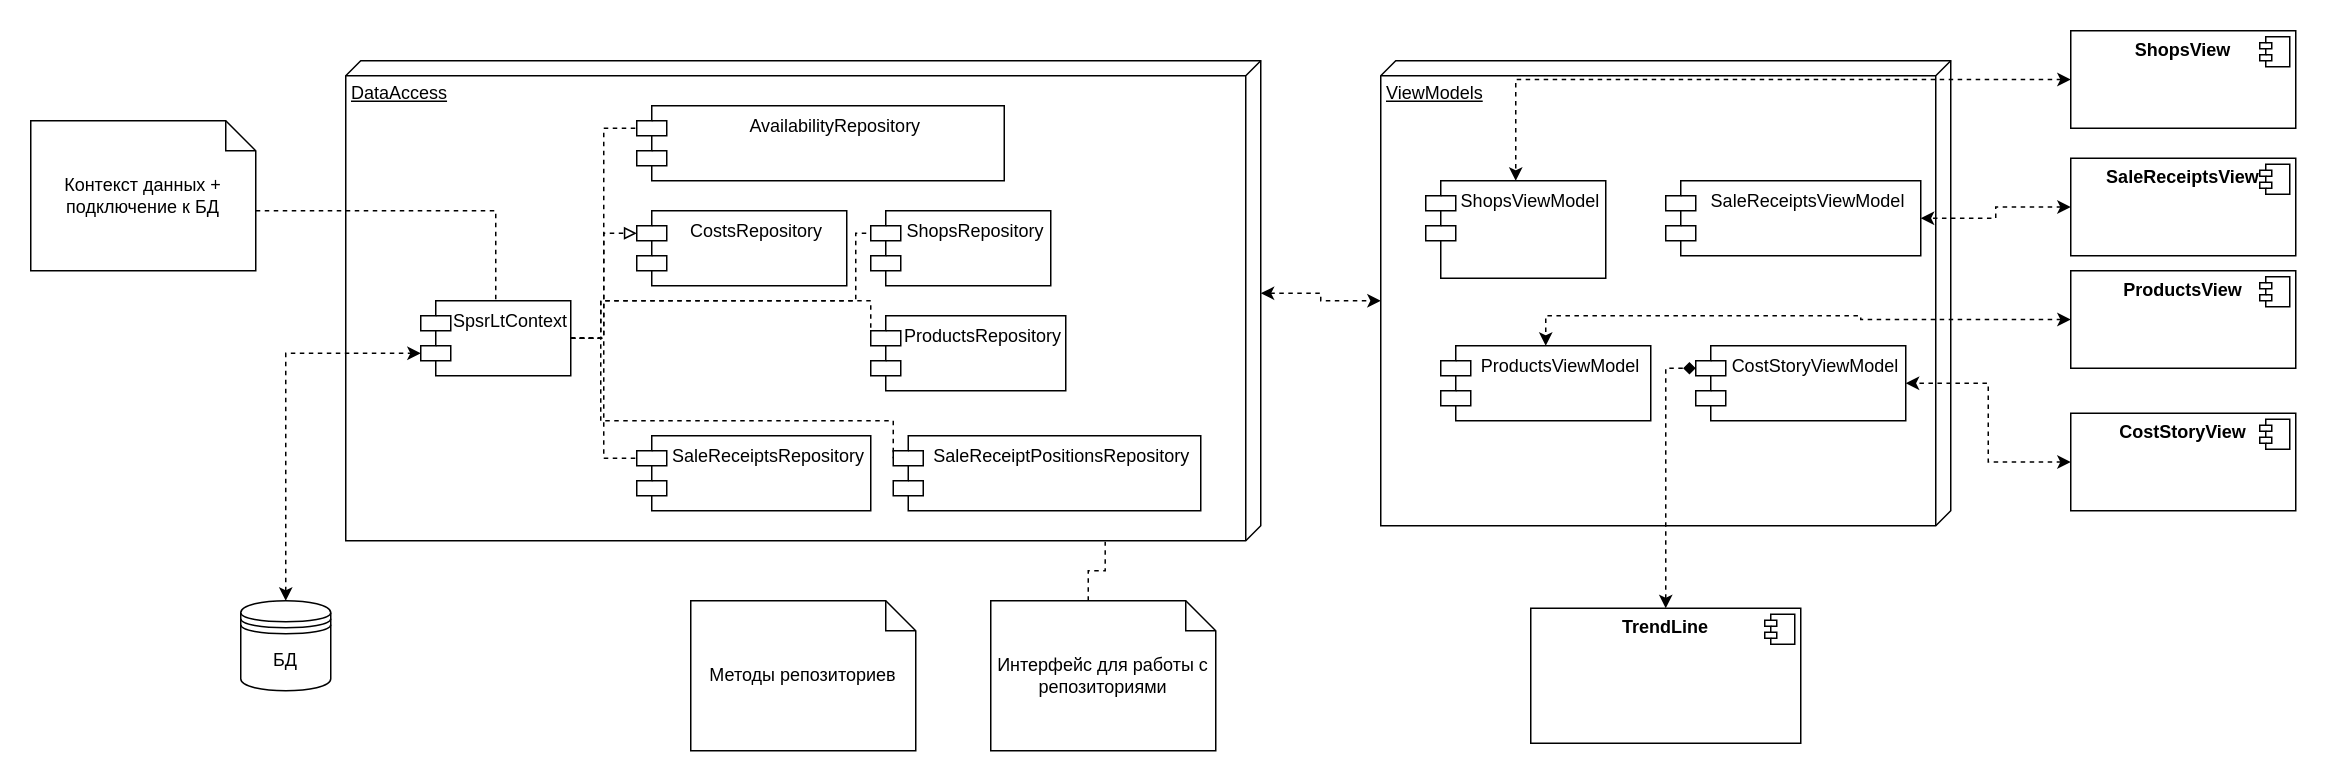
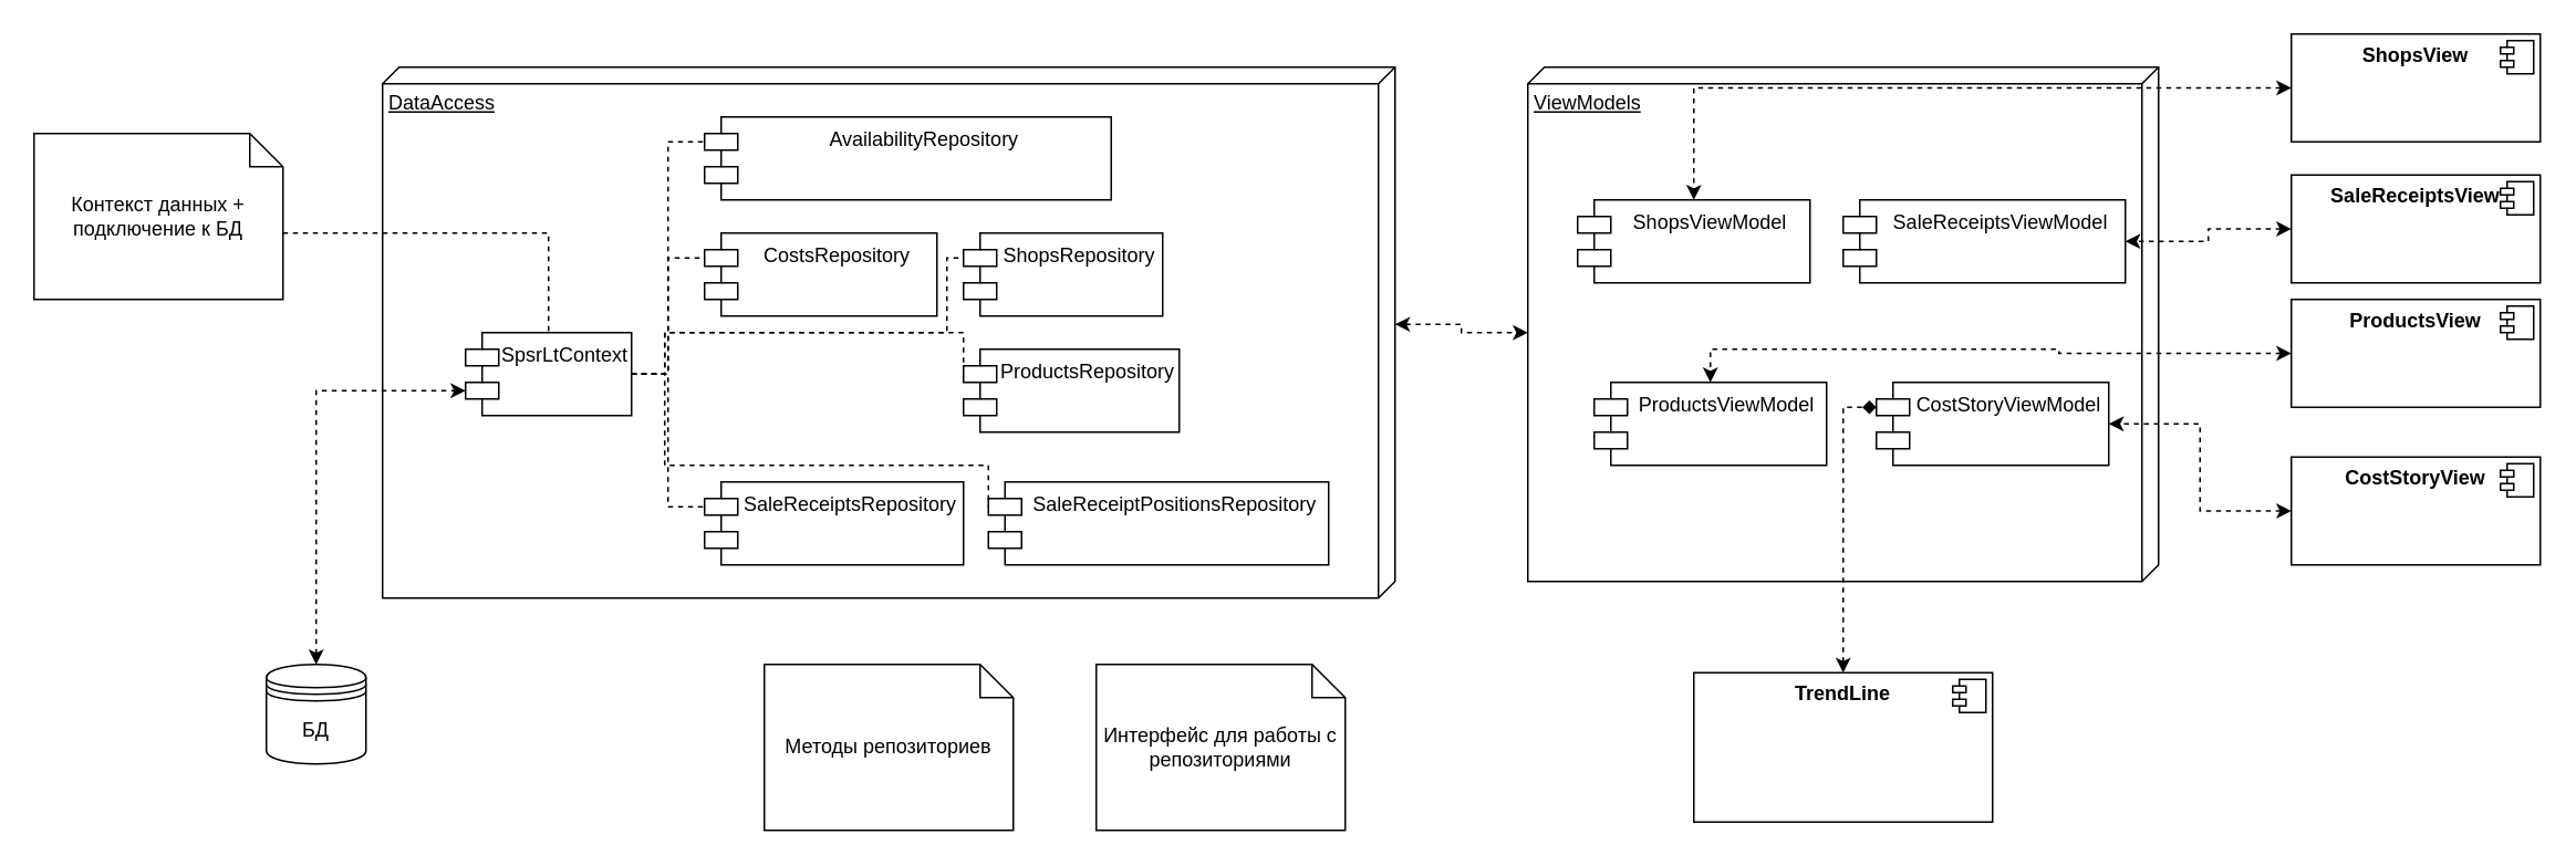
- <mxCell id="23" value="ShopsViewModel" style="shape=module;align=left;spacingLeft=20;align=center;verticalAlign=top;" vertex="1" parent="1"><mxGeometry x="950" y="120" width="120" height="65" as="geometry" /></mxCell>
+ <mxCell id="23" value="ShopsViewModel" style="shape=module;align=left;spacingLeft=20;align=center;verticalAlign=top;" vertex="1" parent="1"><mxGeometry x="950" y="120" width="140" height="50" as="geometry" /></mxCell>
- <mxCell id="7" style="edgeStyle=orthogonalEdgeStyle;rounded=0;orthogonalLoop=1;jettySize=auto;html=1;exitX=1;exitY=0.5;exitDx=0;exitDy=0;entryX=0;entryY=0;entryDx=0;entryDy=15;entryPerimeter=0;dashed=1;startArrow=none;startFill=0;endArrow=block;endFill=0;" edge="1" parent="1" source="12" target="16"><mxGeometry relative="1" as="geometry" /></mxCell>
+ <mxCell id="7" style="edgeStyle=orthogonalEdgeStyle;rounded=0;orthogonalLoop=1;jettySize=auto;html=1;exitX=1;exitY=0.5;exitDx=0;exitDy=0;entryX=0;entryY=0;entryDx=0;entryDy=15;entryPerimeter=0;dashed=1;startArrow=none;startFill=0;endArrow=none;endFill=0;" edge="1" parent="1" source="12" target="16"><mxGeometry relative="1" as="geometry" /></mxCell>
- <mxCell id="42" style="edgeStyle=orthogonalEdgeStyle;rounded=0;orthogonalLoop=1;jettySize=auto;html=1;exitX=0;exitY=0;exitDx=65;exitDy=0;exitPerimeter=0;entryX=1.002;entryY=0.17;entryDx=0;entryDy=0;entryPerimeter=0;dashed=1;startArrow=none;startFill=0;endArrow=none;endFill=0;" edge="1" parent="1" source="43" target="3"><mxGeometry relative="1" as="geometry" /></mxCell>
